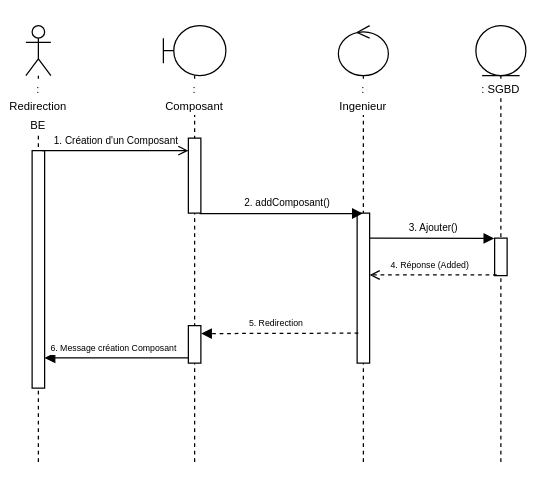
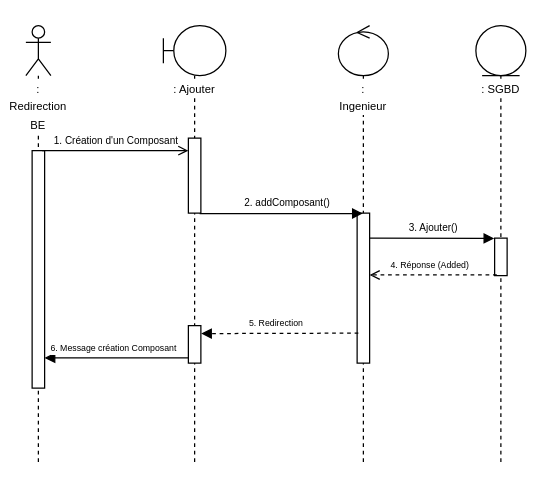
- <mxCell id="4" value="&lt;font style=&quot;font-size: 9px&quot;&gt;: Composant&lt;/font&gt;" style="shape=umlLifeline;participant=umlBoundary;perimeter=lifelinePerimeter;whiteSpace=wrap;html=1;container=1;collapsible=0;recursiveResize=0;verticalAlign=top;spacingTop=36;labelBackgroundColor=#ffffff;outlineConnect=0;" parent="1" vertex="1"><mxGeometry x="130" y="20" width="50" height="350" as="geometry" /></mxCell>
+ <mxCell id="4" value="&lt;font style=&quot;font-size: 9px&quot;&gt;: Ajouter&lt;/font&gt;" style="shape=umlLifeline;participant=umlBoundary;perimeter=lifelinePerimeter;whiteSpace=wrap;html=1;container=1;collapsible=0;recursiveResize=0;verticalAlign=top;spacingTop=36;labelBackgroundColor=#ffffff;outlineConnect=0;" parent="1" vertex="1"><mxGeometry x="130" y="20" width="50" height="350" as="geometry" /></mxCell>
